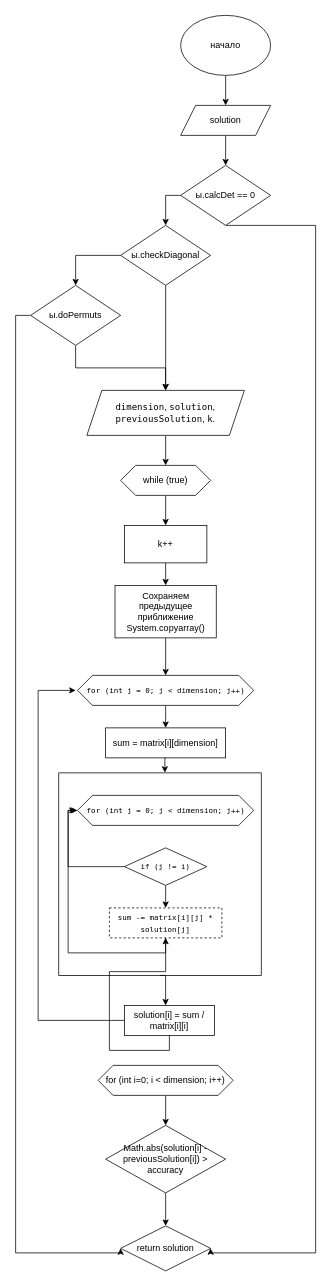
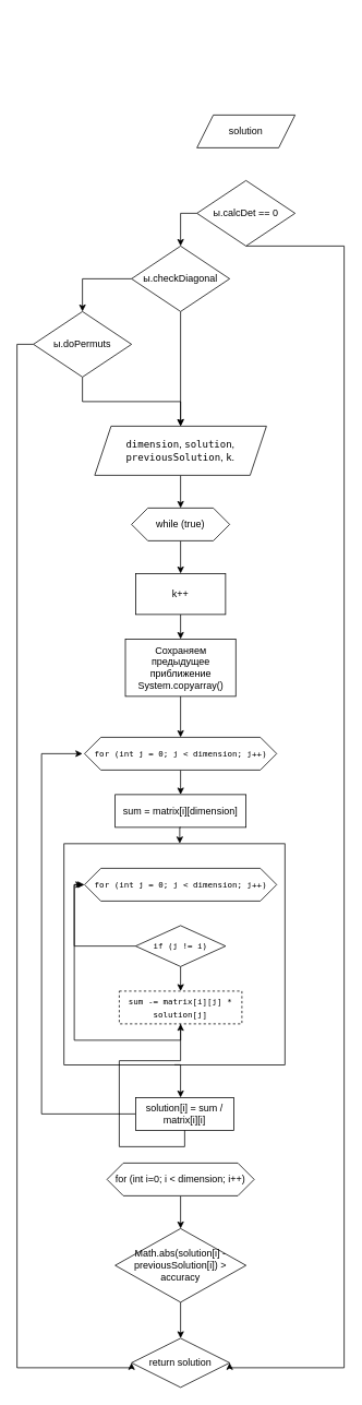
- <mxCell id="4" value="начало" style="ellipse;whiteSpace=wrap;html=1;" vertex="1" parent="1"><mxGeometry x="240" y="20" width="120" height="80" as="geometry" /></mxCell>
- <mxCell id="3" style="edgeStyle=orthogonalEdgeStyle;rounded=0;orthogonalLoop=1;jettySize=auto;html=1;exitX=0.5;exitY=1;exitDx=0;exitDy=0;entryX=0.5;entryY=0;entryDx=0;entryDy=0;" edge="1" parent="1" source="4" target="6"><mxGeometry relative="1" as="geometry" /></mxCell>
- <mxCell id="5" style="edgeStyle=orthogonalEdgeStyle;rounded=0;orthogonalLoop=1;jettySize=auto;html=1;exitX=0.5;exitY=1;exitDx=0;exitDy=0;entryX=0.5;entryY=0;entryDx=0;entryDy=0;" edge="1" parent="1" source="6" target="9"><mxGeometry relative="1" as="geometry" /></mxCell>
